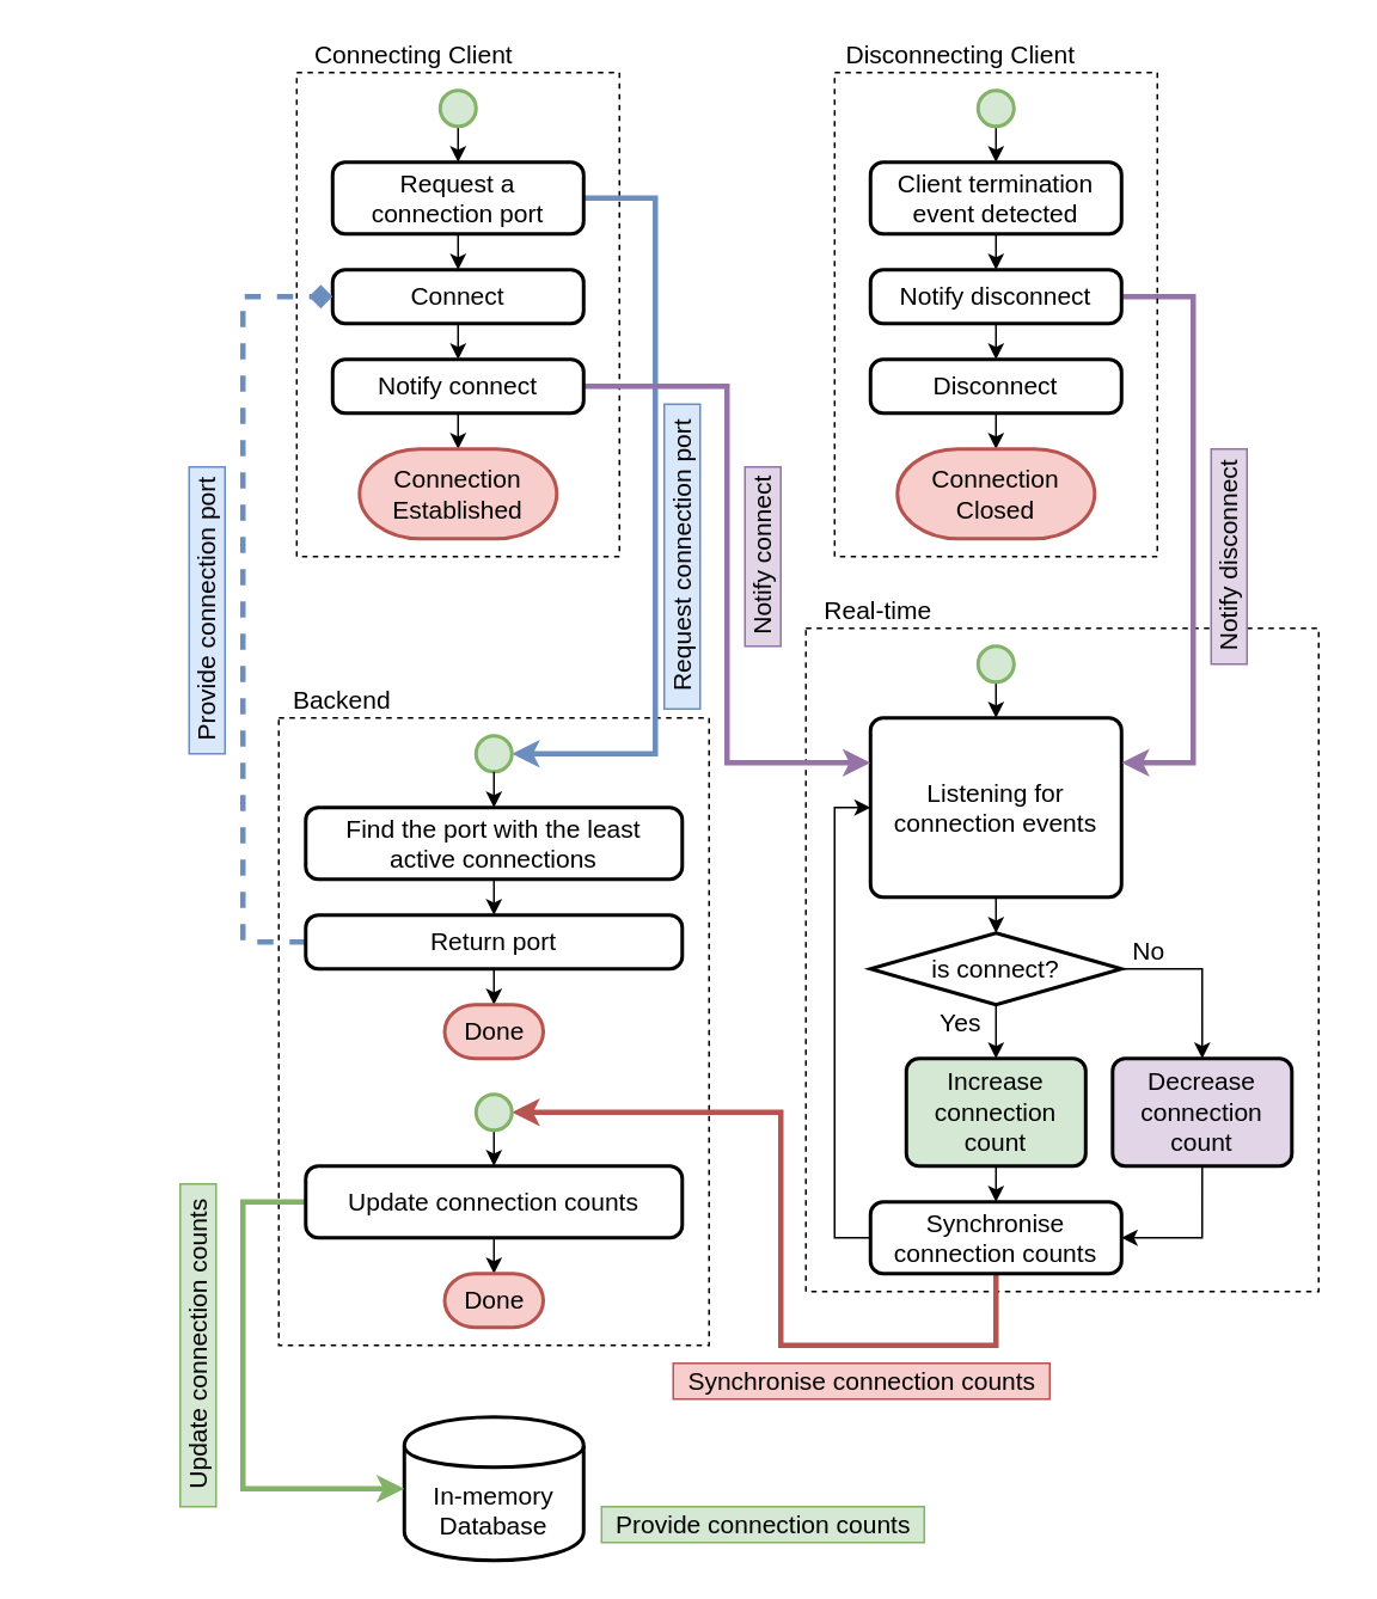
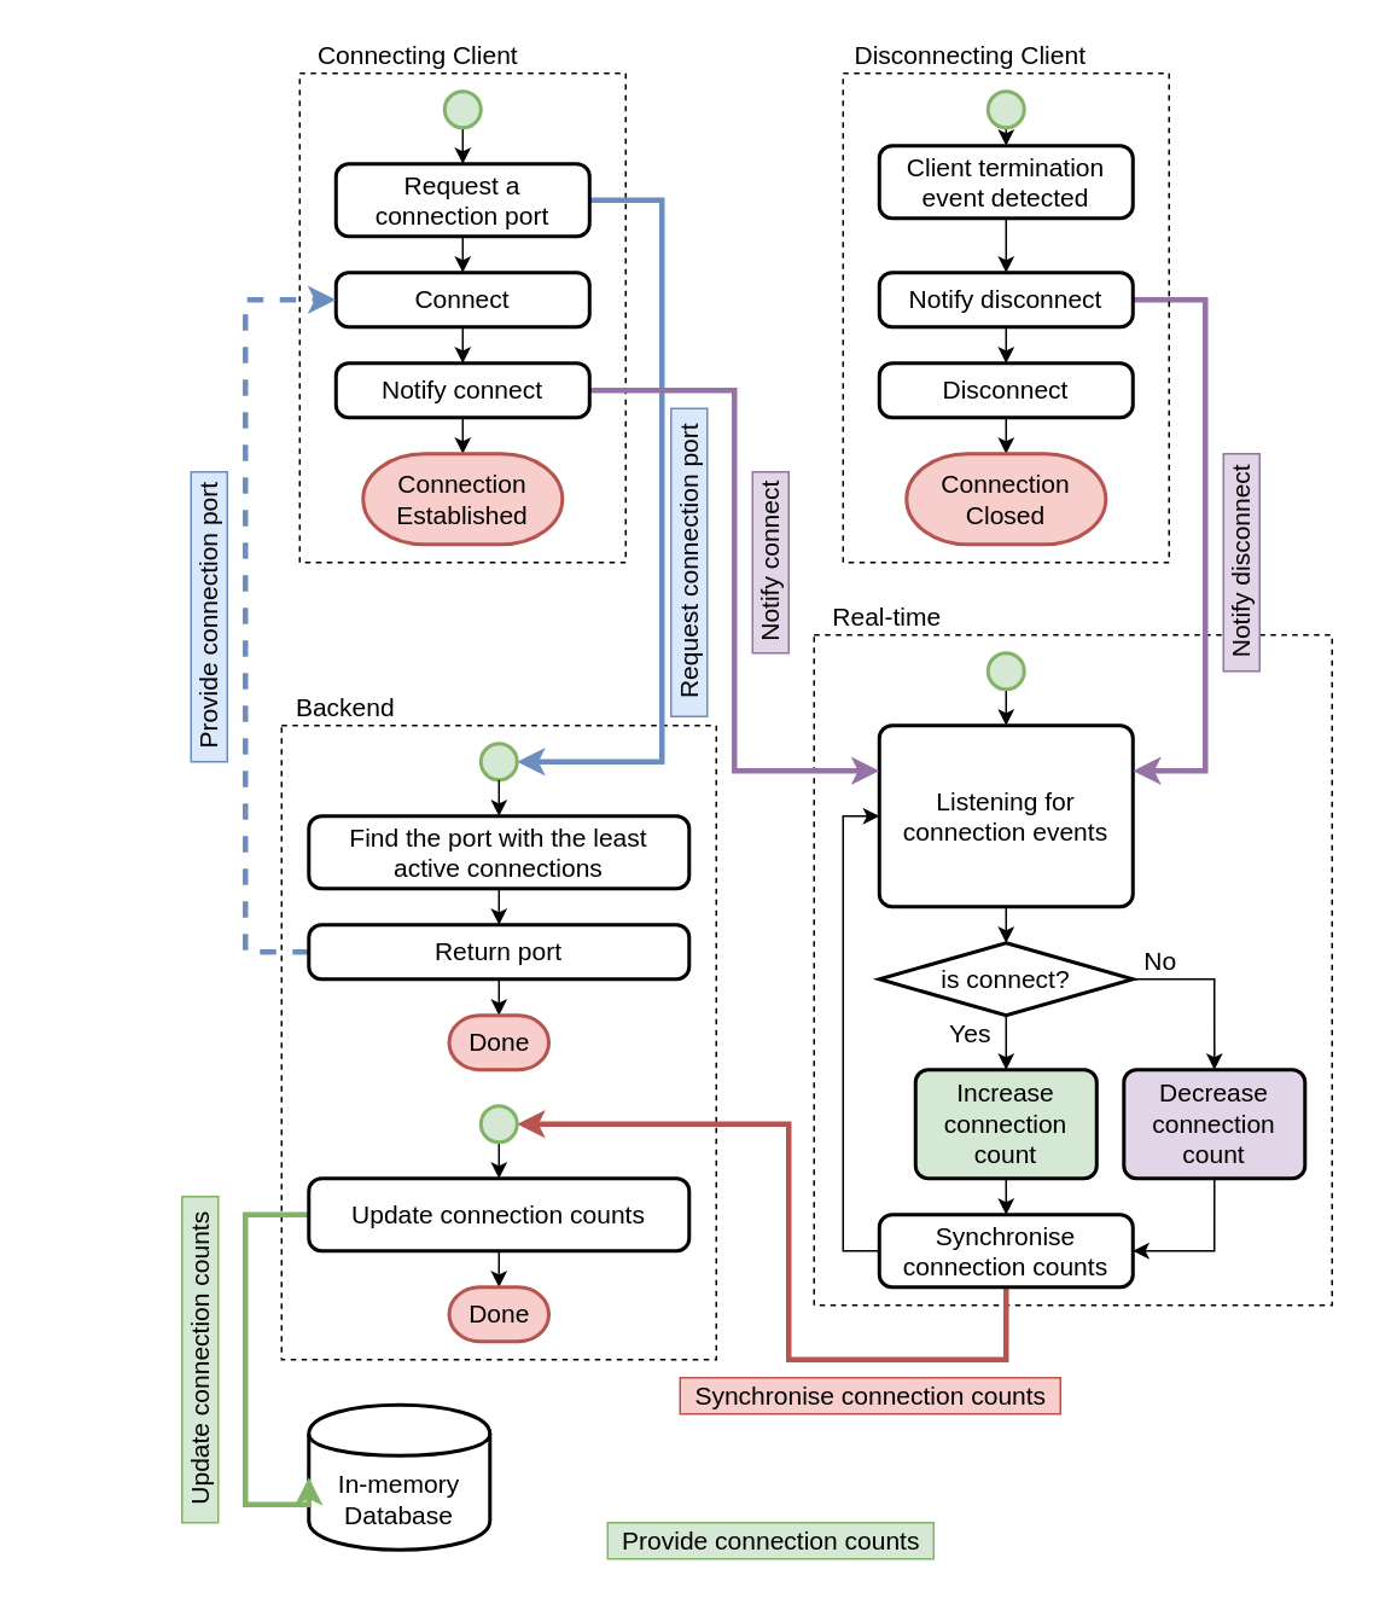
- <mxCell id="35" value="Client termination event detected" style="rounded=1;whiteSpace=wrap;html=1;absoluteArcSize=1;arcSize=14;strokeWidth=2;fontSize=14;" parent="1" vertex="1"><mxGeometry x="485.02" y="90" width="140" height="40" as="geometry" /></mxCell>
+ <mxCell id="35" value="Client termination event detected" style="rounded=1;whiteSpace=wrap;html=1;absoluteArcSize=1;arcSize=14;strokeWidth=2;fontSize=14;" parent="1" vertex="1"><mxGeometry x="485.02" y="80" width="140" height="40" as="geometry" /></mxCell>
- <mxCell id="43" style="edgeStyle=orthogonalEdgeStyle;rounded=0;orthogonalLoop=1;jettySize=auto;html=1;exitX=0;exitY=0.5;exitDx=0;exitDy=0;entryX=0;entryY=0.5;entryDx=0;entryDy=0;strokeWidth=3;fontSize=14;dashed=1;fillColor=#dae8fc;strokeColor=#6c8ebf;endArrow=diamond;" parent="1" source="48" target="27" edge="1"><mxGeometry relative="1" as="geometry"><Array as="points"><mxPoint x="135" y="525" /><mxPoint x="135" y="165" /></Array></mxGeometry></mxCell>
+ <mxCell id="43" style="edgeStyle=orthogonalEdgeStyle;rounded=0;orthogonalLoop=1;jettySize=auto;html=1;exitX=0;exitY=0.5;exitDx=0;exitDy=0;entryX=0;entryY=0.5;entryDx=0;entryDy=0;strokeWidth=3;fontSize=14;dashed=1;fillColor=#dae8fc;strokeColor=#6c8ebf;" parent="1" source="48" target="27" edge="1"><mxGeometry relative="1" as="geometry"><Array as="points"><mxPoint x="135" y="525" /><mxPoint x="135" y="165" /></Array></mxGeometry></mxCell>
- <mxCell id="49" value="In-memory&lt;br&gt;Database" style="shape=cylinder;whiteSpace=wrap;html=1;boundedLbl=1;backgroundOutline=1;strokeWidth=2;fillColor=none;fontSize=14;align=center;" parent="1" vertex="1"><mxGeometry x="225.02" y="790" width="100" height="80" as="geometry" /></mxCell>
+ <mxCell id="49" value="In-memory&lt;br&gt;Database" style="shape=cylinder;whiteSpace=wrap;html=1;boundedLbl=1;backgroundOutline=1;strokeWidth=2;fillColor=none;fontSize=14;align=center;" parent="1" vertex="1"><mxGeometry x="170.02" y="775" width="100" height="80" as="geometry" /></mxCell>
